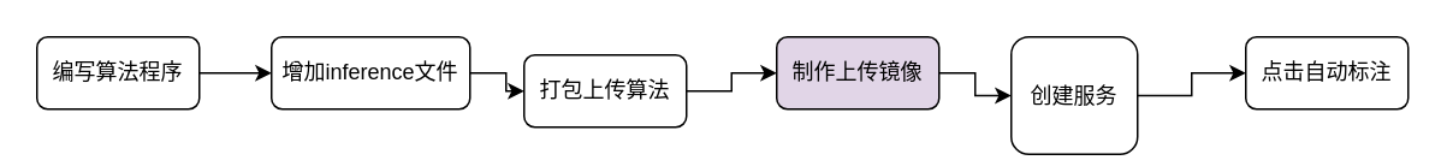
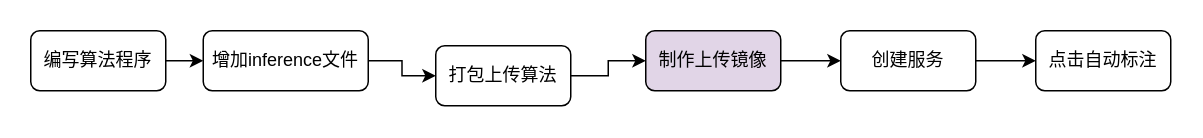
- <mxCell id="5" value="增加inference文件" style="rounded=1;whiteSpace=wrap;html=1;" vertex="1" parent="1"><mxGeometry x="150" y="20" width="110" height="40" as="geometry" /></mxCell>
+ <mxCell id="5" value="增加inference文件" style="rounded=1;whiteSpace=wrap;html=1;" vertex="1" parent="1"><mxGeometry x="135" y="20" width="110" height="40" as="geometry" /></mxCell>
- <mxCell id="11" value="创建服务" style="rounded=1;whiteSpace=wrap;html=1;" vertex="1" parent="1"><mxGeometry x="560" y="20" width="70" height="65" as="geometry" /></mxCell>
+ <mxCell id="11" value="创建服务" style="rounded=1;whiteSpace=wrap;html=1;" vertex="1" parent="1"><mxGeometry x="560" y="20" width="90" height="40" as="geometry" /></mxCell>
